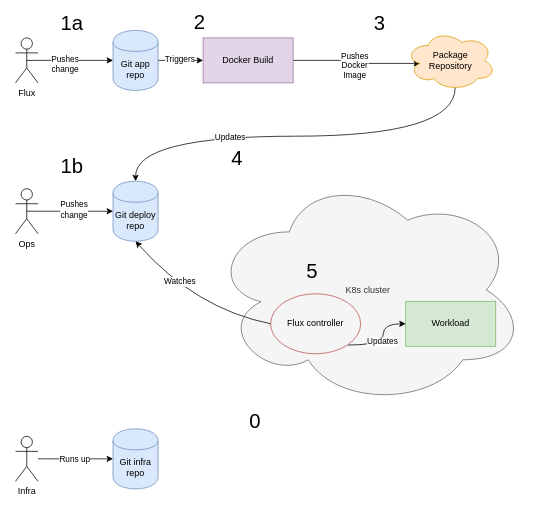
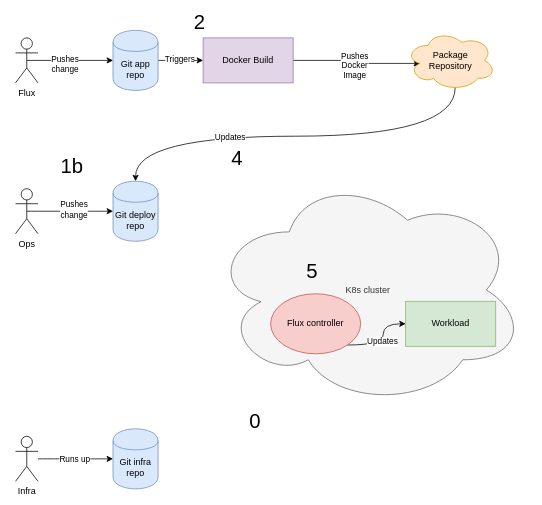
- <mxCell id="25" value="&lt;font style=&quot;font-size: 27px&quot;&gt;1a&lt;/font&gt;" style="text;html=1;align=center;verticalAlign=middle;resizable=0;points=[];autosize=1;" parent="1" vertex="1"><mxGeometry x="70" y="21" width="50" height="20" as="geometry" /></mxCell>
- <mxCell id="27" value="&lt;font style=&quot;font-size: 27px&quot;&gt;3&lt;/font&gt;" style="text;html=1;align=center;verticalAlign=middle;resizable=0;points=[];autosize=1;" parent="1" vertex="1"><mxGeometry x="490" y="21" width="30" height="20" as="geometry" /></mxCell>
- <mxCell id="19" value="" style="endArrow=classic;html=1;exitX=0;exitY=0.5;exitDx=0;exitDy=0;entryX=0.5;entryY=1;entryDx=0;entryDy=0;curved=1;" parent="1" source="18" target="14" edge="1"><mxGeometry width="50" height="50" relative="1" as="geometry"><mxPoint x="250" y="311" as="sourcePoint" /><mxPoint x="300" y="261" as="targetPoint" /><Array as="points"><mxPoint x="260" y="411" /></Array></mxGeometry></mxCell>
- <mxCell id="20" value="Watches" style="edgeLabel;html=1;align=center;verticalAlign=middle;resizable=0;points=[];" parent="19" vertex="1" connectable="0"><mxGeometry x="0.297" y="-8" relative="1" as="geometry"><mxPoint as="offset" /></mxGeometry></mxCell>
- <mxCell id="18" value="Flux controller" style="ellipse;whiteSpace=wrap;html=1;fillColor=#f5f5f5;strokeColor=#b85450;" parent="1" vertex="1"><mxGeometry x="360" y="391" width="120" height="80" as="geometry" /></mxCell>
+ <mxCell id="18" value="Flux controller" style="ellipse;whiteSpace=wrap;html=1;fillColor=#f8cecc;strokeColor=#b85450;" parent="1" vertex="1"><mxGeometry x="360" y="391" width="120" height="80" as="geometry" /></mxCell>
